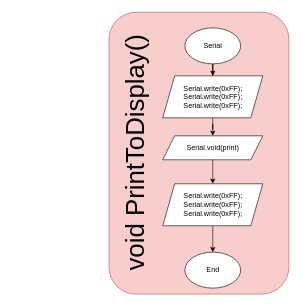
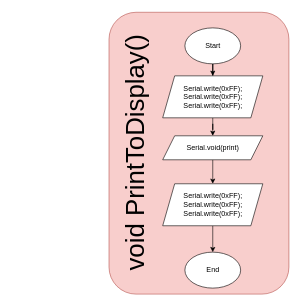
- <mxCell id="4" value="Serial" style="ellipse;whiteSpace=wrap;html=1;" vertex="1" parent="1"><mxGeometry x="307.5" y="46" width="93" height="60" as="geometry" /></mxCell>
+ <mxCell id="4" value="Start" style="ellipse;whiteSpace=wrap;html=1;" vertex="1" parent="1"><mxGeometry x="307.5" y="46" width="93" height="60" as="geometry" /></mxCell>
